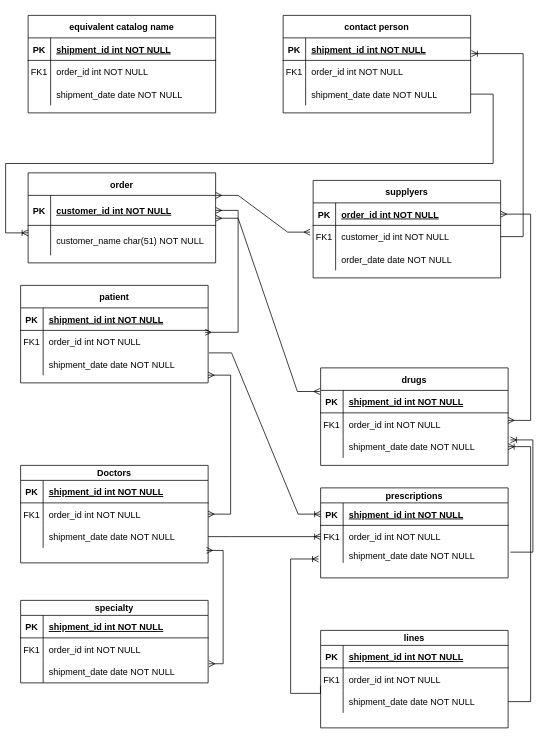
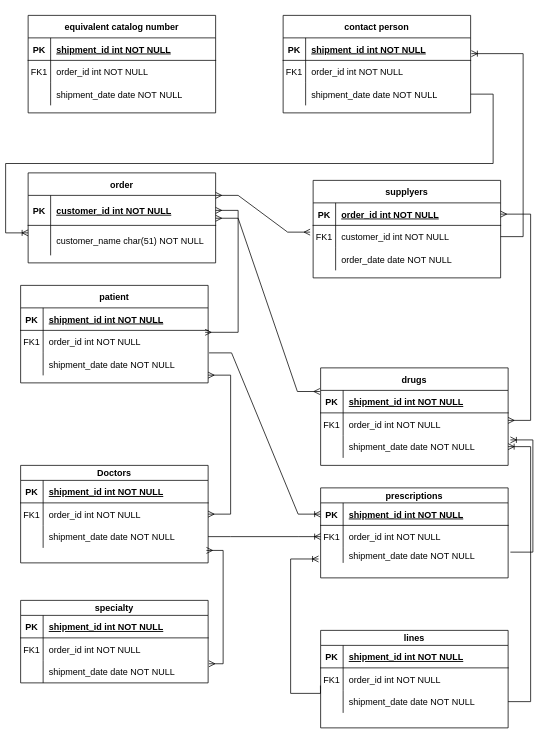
- <mxCell id="97" value="equivalent catalog name" style="shape=table;startSize=30;container=1;collapsible=1;childLayout=tableLayout;fixedRows=1;rowLines=0;fontStyle=1;align=center;resizeLast=1;" parent="1" vertex="1"><mxGeometry x="30" y="20" width="250" height="130" as="geometry" /></mxCell>
+ <mxCell id="97" value="equivalent catalog number" style="shape=table;startSize=30;container=1;collapsible=1;childLayout=tableLayout;fixedRows=1;rowLines=0;fontStyle=1;align=center;resizeLast=1;" parent="1" vertex="1"><mxGeometry x="30" y="20" width="250" height="130" as="geometry" /></mxCell>
